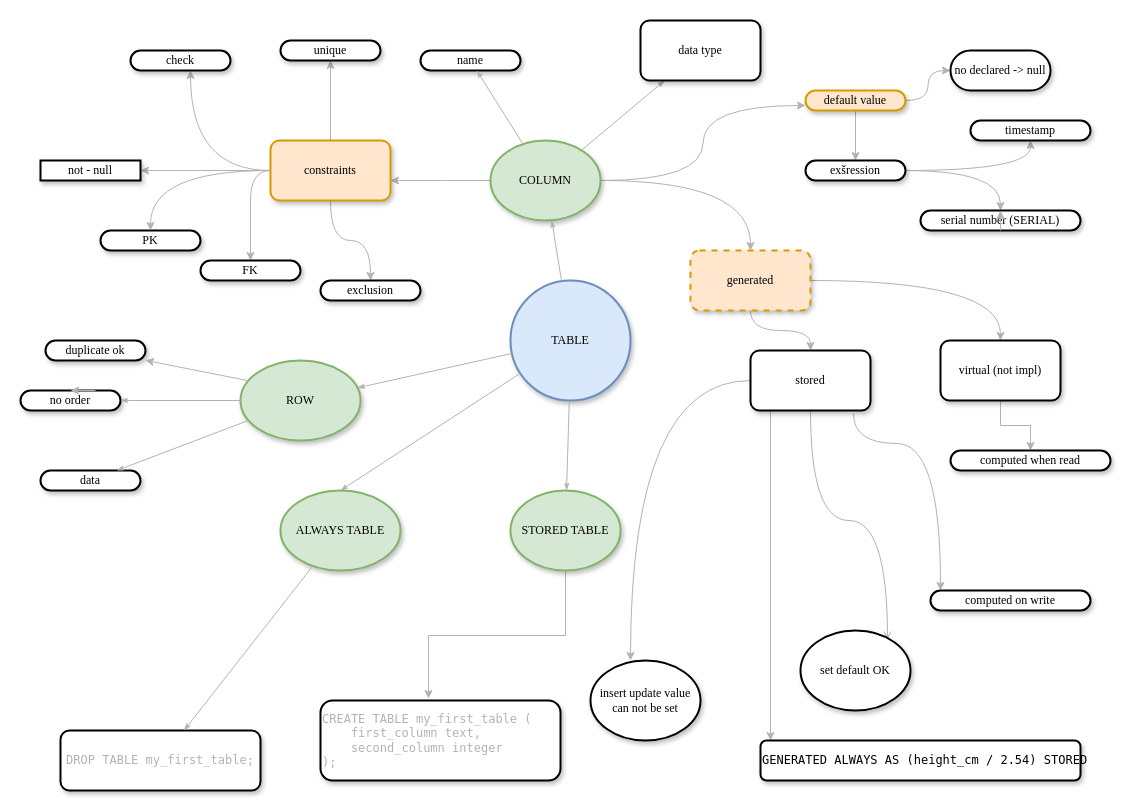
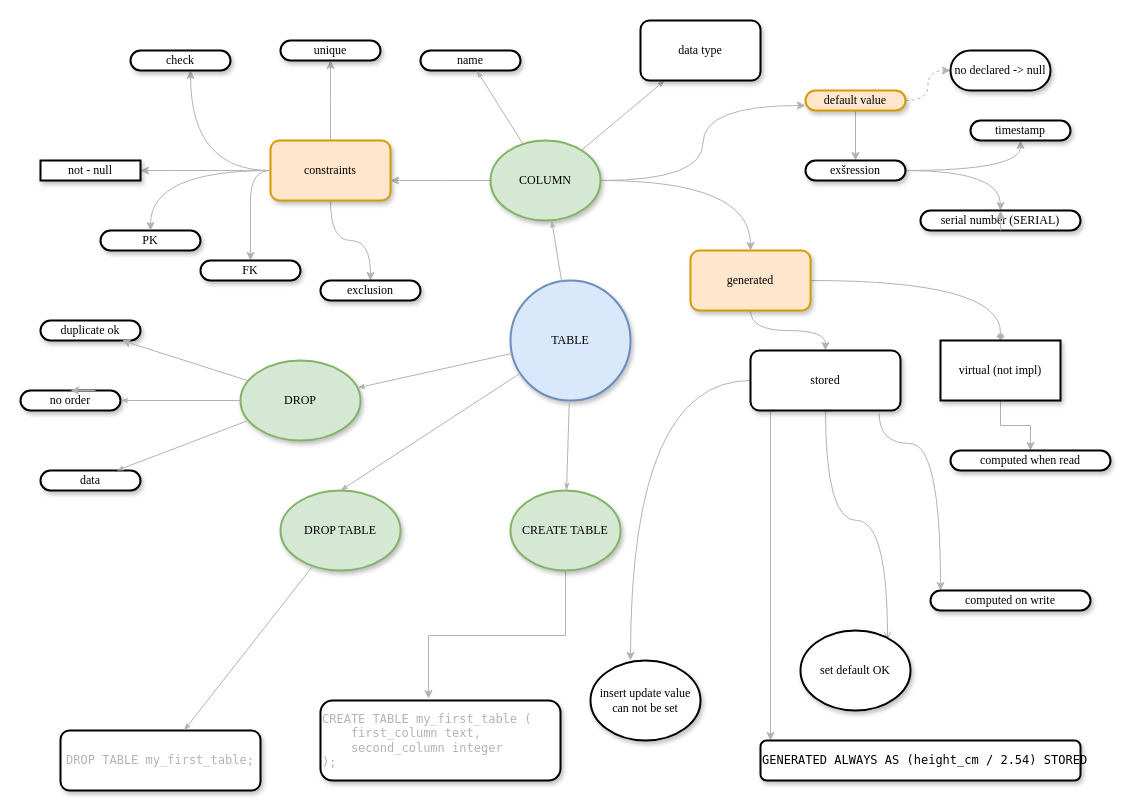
- <mxCell id="29" value="" style="edgeStyle=orthogonalEdgeStyle;sketch=0;jumpStyle=none;orthogonalLoop=1;jettySize=auto;html=1;shadow=0;labelBackgroundColor=none;strokeColor=#B3B3B3;fontColor=#B3B3B3;curved=1;" edge="1" parent="1" source="31" target="32"><mxGeometry relative="1" as="geometry" /></mxCell>
+ <mxCell id="29" value="" style="edgeStyle=orthogonalEdgeStyle;sketch=0;jumpStyle=none;orthogonalLoop=1;jettySize=auto;html=1;shadow=0;labelBackgroundColor=none;strokeColor=#B3B3B3;fontColor=#B3B3B3;curved=1;dashed=1;" edge="1" parent="1" source="31" target="32"><mxGeometry relative="1" as="geometry" /></mxCell>
- <mxCell id="36" value="timestamp" style="whiteSpace=wrap;html=1;rounded=1;shadow=1;comic=0;labelBackgroundColor=none;strokeWidth=2;fontFamily=Verdana;fontSize=12;align=center;arcSize=50;" vertex="1" parent="1"><mxGeometry x="970" y="120" width="120" height="20" as="geometry" /></mxCell>
+ <mxCell id="36" value="timestamp" style="whiteSpace=wrap;html=1;rounded=1;shadow=1;comic=0;labelBackgroundColor=none;strokeWidth=2;fontFamily=Verdana;fontSize=12;align=center;arcSize=50;" vertex="1" parent="1"><mxGeometry x="970" y="120" width="100" height="20" as="geometry" /></mxCell>
- <mxCell id="40" value="generated " style="rounded=1;whiteSpace=wrap;html=1;shadow=1;comic=0;labelBackgroundColor=none;strokeWidth=2;fontFamily=Verdana;fontSize=12;align=center;fillColor=#ffe6cc;strokeColor=#d79b00;dashed=1;" vertex="1" parent="1"><mxGeometry x="690" y="250" width="120" height="60" as="geometry" /></mxCell>
+ <mxCell id="40" value="generated " style="rounded=1;whiteSpace=wrap;html=1;shadow=1;comic=0;labelBackgroundColor=none;strokeWidth=2;fontFamily=Verdana;fontSize=12;align=center;fillColor=#ffe6cc;strokeColor=#d79b00;" vertex="1" parent="1"><mxGeometry x="690" y="250" width="120" height="60" as="geometry" /></mxCell>
- <mxCell id="38" value="" style="edgeStyle=orthogonalEdgeStyle;sketch=0;jumpStyle=none;orthogonalLoop=1;jettySize=auto;html=1;shadow=0;labelBackgroundColor=none;strokeColor=#B3B3B3;fontColor=#B3B3B3;curved=1;" edge="1" parent="1" source="40" target="52"><mxGeometry relative="1" as="geometry" /></mxCell>
+ <mxCell id="38" value="" style="edgeStyle=orthogonalEdgeStyle;sketch=0;jumpStyle=none;orthogonalLoop=1;jettySize=auto;html=1;shadow=0;labelBackgroundColor=none;strokeColor=#B3B3B3;fontColor=#B3B3B3;curved=1;endArrow=diamond;" edge="1" parent="1" source="40" target="52"><mxGeometry relative="1" as="geometry" /></mxCell>
- <mxCell id="27" value="duplicate ok" style="whiteSpace=wrap;html=1;rounded=1;shadow=1;comic=0;labelBackgroundColor=none;strokeWidth=2;fontFamily=Verdana;fontSize=12;align=center;arcSize=50;" vertex="1" parent="1"><mxGeometry x="45" y="340" width="100" height="20" as="geometry" /></mxCell>
+ <mxCell id="27" value="duplicate ok" style="whiteSpace=wrap;html=1;rounded=1;shadow=1;comic=0;labelBackgroundColor=none;strokeWidth=2;fontFamily=Verdana;fontSize=12;align=center;arcSize=50;" vertex="1" parent="1"><mxGeometry x="40" y="320" width="100" height="20" as="geometry" /></mxCell>
- <mxCell id="52" value="&lt;div&gt;virtual (not impl)&lt;/div&gt;" style="rounded=1;whiteSpace=wrap;html=1;shadow=1;comic=0;labelBackgroundColor=none;strokeWidth=2;fontFamily=Verdana;fontSize=12;align=center;" vertex="1" parent="1"><mxGeometry x="940" y="340" width="120" height="60" as="geometry" /></mxCell>
+ <mxCell id="52" value="&lt;div&gt;virtual (not impl)&lt;/div&gt;" style="whiteSpace=wrap;html=1;shadow=1;comic=0;labelBackgroundColor=none;strokeWidth=2;fontFamily=Verdana;fontSize=12;align=center;rounded=0;" vertex="1" parent="1"><mxGeometry x="940" y="340" width="120" height="60" as="geometry" /></mxCell>
- <mxCell id="46" value="stored" style="rounded=1;whiteSpace=wrap;html=1;shadow=1;comic=0;labelBackgroundColor=none;strokeWidth=2;fontFamily=Verdana;fontSize=12;align=center;" vertex="1" parent="1"><mxGeometry x="750" y="350" width="120" height="60" as="geometry" /></mxCell>
+ <mxCell id="46" value="stored" style="rounded=1;whiteSpace=wrap;html=1;shadow=1;comic=0;labelBackgroundColor=none;strokeWidth=2;fontFamily=Verdana;fontSize=12;align=center;" vertex="1" parent="1"><mxGeometry x="750" y="350" width="150" height="60" as="geometry" /></mxCell>
- <mxCell id="4" value="ROW" style="ellipse;whiteSpace=wrap;html=1;rounded=1;shadow=1;comic=0;labelBackgroundColor=none;strokeWidth=2;fontFamily=Verdana;fontSize=12;align=center;fillColor=#d5e8d4;strokeColor=#82b366;" parent="1" vertex="1"><mxGeometry x="240" y="360" width="120" height="80" as="geometry" /></mxCell>
+ <mxCell id="4" value="DROP" style="ellipse;whiteSpace=wrap;html=1;rounded=1;shadow=1;comic=0;labelBackgroundColor=none;strokeWidth=2;fontFamily=Verdana;fontSize=12;align=center;fillColor=#d5e8d4;strokeColor=#82b366;" parent="1" vertex="1"><mxGeometry x="240" y="360" width="120" height="80" as="geometry" /></mxCell>
- <mxCell id="12" value="ALWAYS TABLE" style="ellipse;whiteSpace=wrap;html=1;rounded=1;shadow=1;comic=0;labelBackgroundColor=none;strokeWidth=2;fontFamily=Verdana;fontSize=12;align=center;fillColor=#d5e8d4;strokeColor=#82b366;" parent="1" vertex="1"><mxGeometry x="280" y="490" width="120" height="80" as="geometry" /></mxCell>
+ <mxCell id="12" value="DROP TABLE" style="ellipse;whiteSpace=wrap;html=1;rounded=1;shadow=1;comic=0;labelBackgroundColor=none;strokeWidth=2;fontFamily=Verdana;fontSize=12;align=center;fillColor=#d5e8d4;strokeColor=#82b366;" parent="1" vertex="1"><mxGeometry x="280" y="490" width="120" height="80" as="geometry" /></mxCell>
- <mxCell id="11" value="STORED TABLE " style="ellipse;whiteSpace=wrap;html=1;rounded=1;shadow=1;comic=0;labelBackgroundColor=none;strokeWidth=2;fontFamily=Verdana;fontSize=12;align=center;fillColor=#d5e8d4;strokeColor=#82b366;" parent="1" vertex="1"><mxGeometry x="510" y="490" width="110" height="80" as="geometry" /></mxCell>
+ <mxCell id="11" value="CREATE TABLE " style="ellipse;whiteSpace=wrap;html=1;rounded=1;shadow=1;comic=0;labelBackgroundColor=none;strokeWidth=2;fontFamily=Verdana;fontSize=12;align=center;fillColor=#d5e8d4;strokeColor=#82b366;" parent="1" vertex="1"><mxGeometry x="510" y="490" width="110" height="80" as="geometry" /></mxCell>
